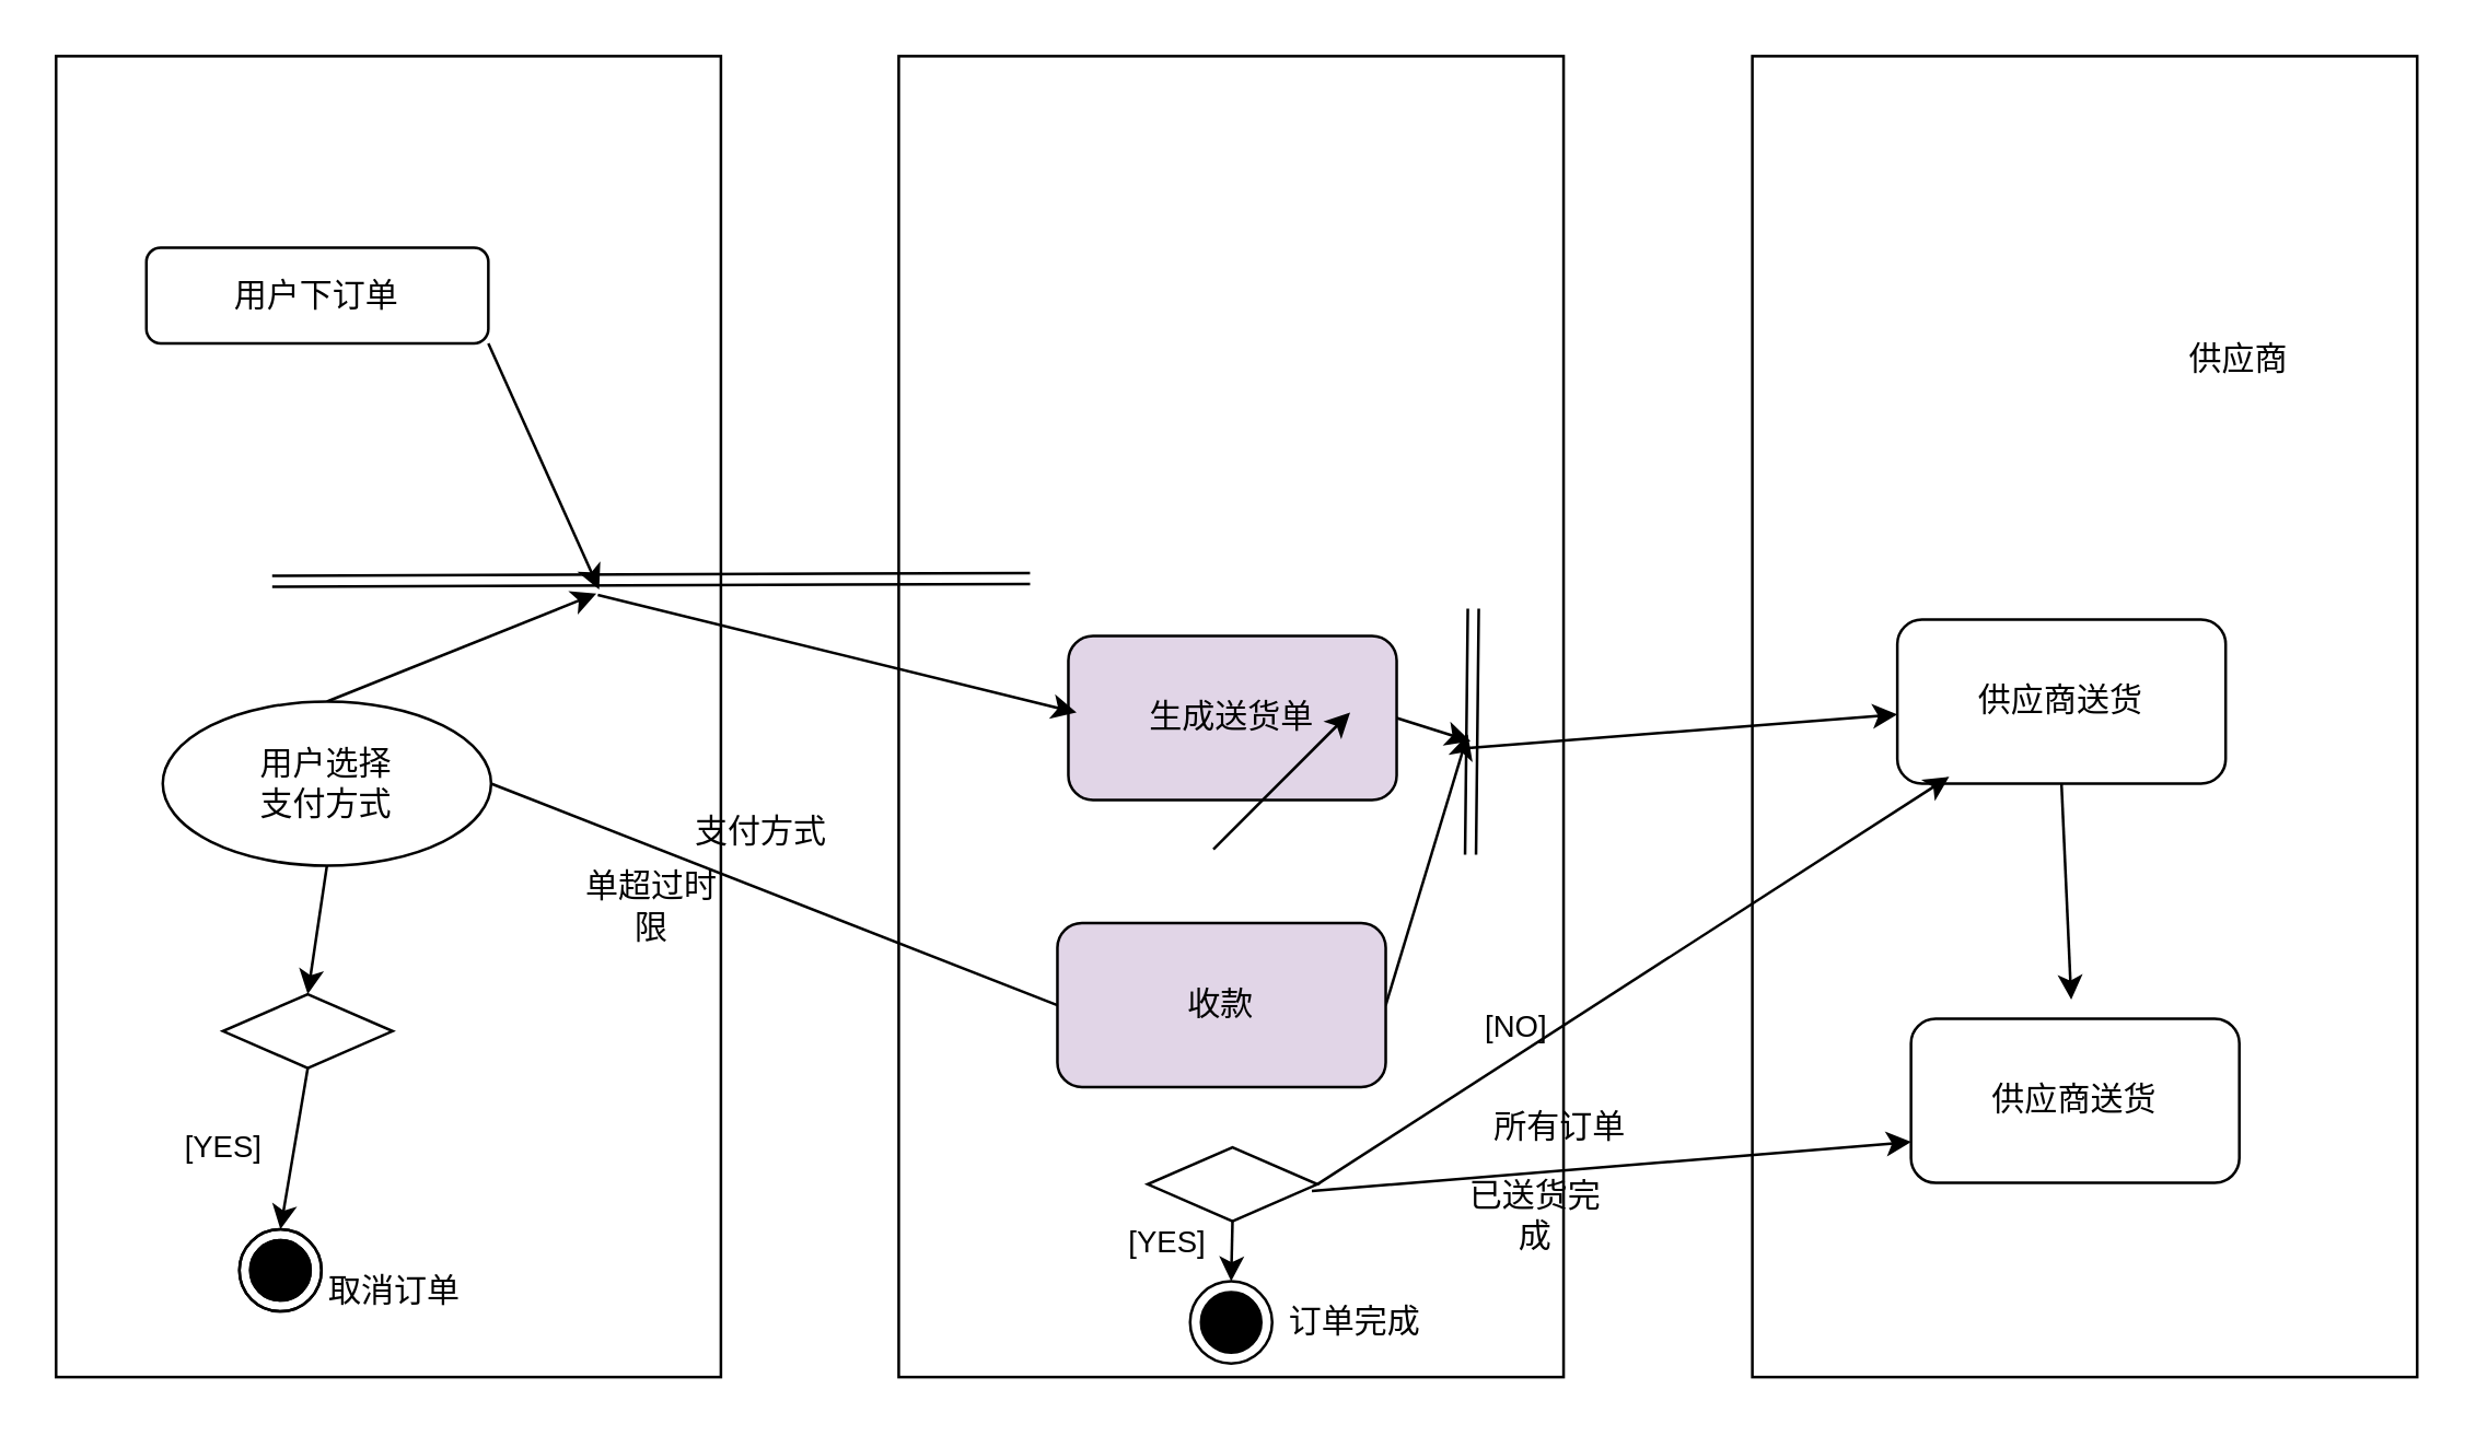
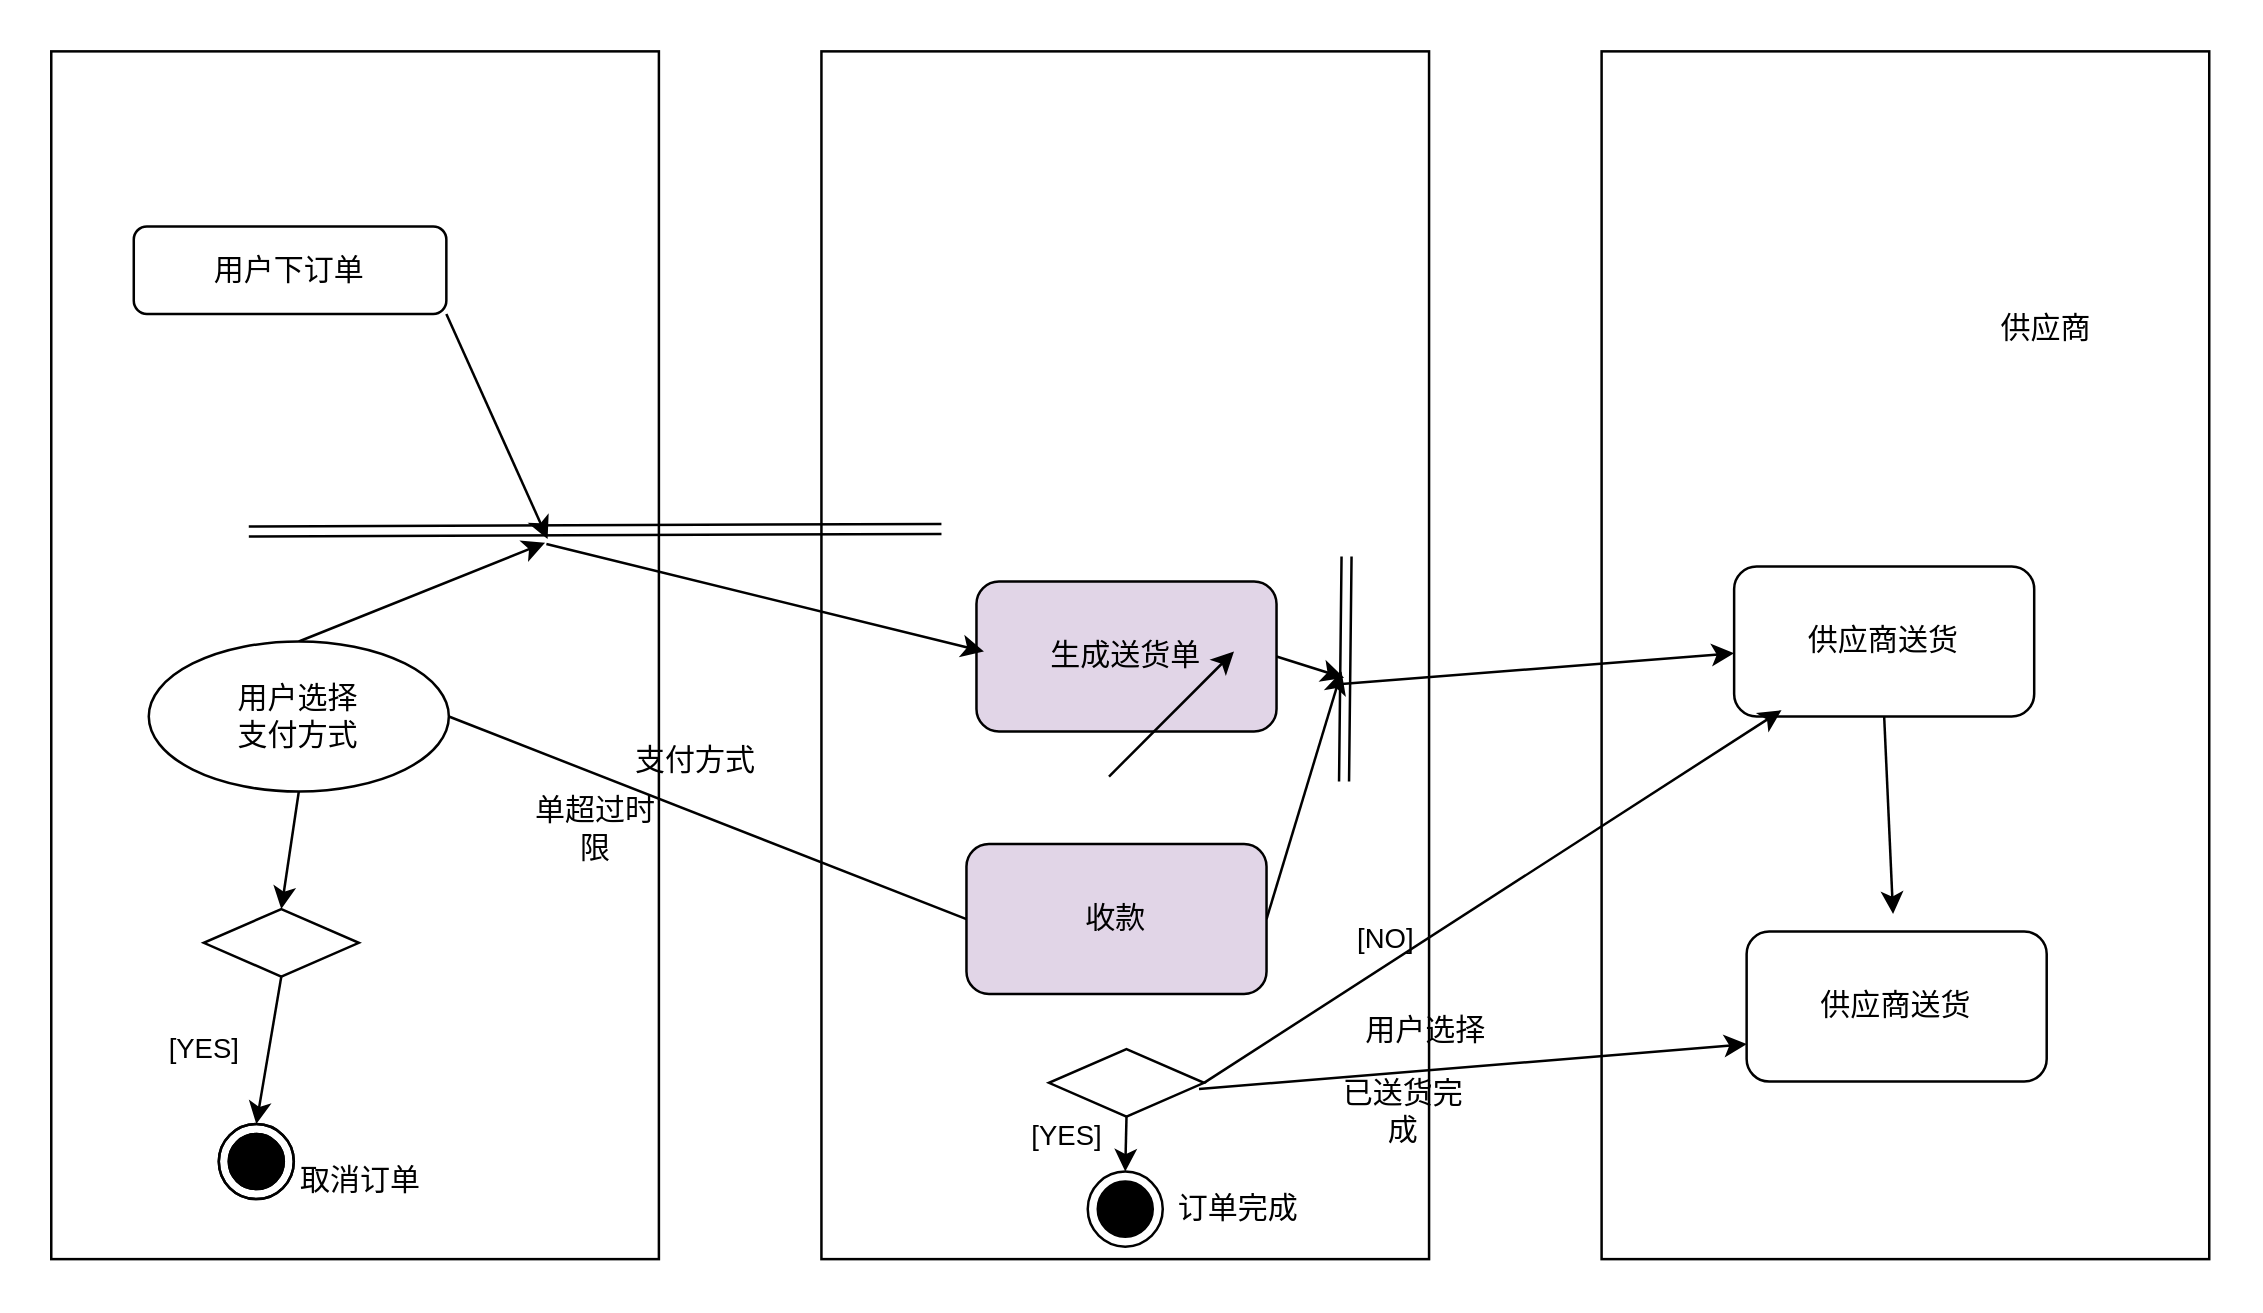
- <mxCell id="41" value="所有订单" style="text;html=1;align=center;verticalAlign=middle;whiteSpace=wrap;rounded=0;" vertex="1" parent="1"><mxGeometry x="540" y="397" width="60" height="30" as="geometry" /></mxCell>
+ <mxCell id="41" value="用户选择" style="text;html=1;align=center;verticalAlign=middle;whiteSpace=wrap;rounded=0;" vertex="1" parent="1"><mxGeometry x="540" y="397" width="60" height="30" as="geometry" /></mxCell>
